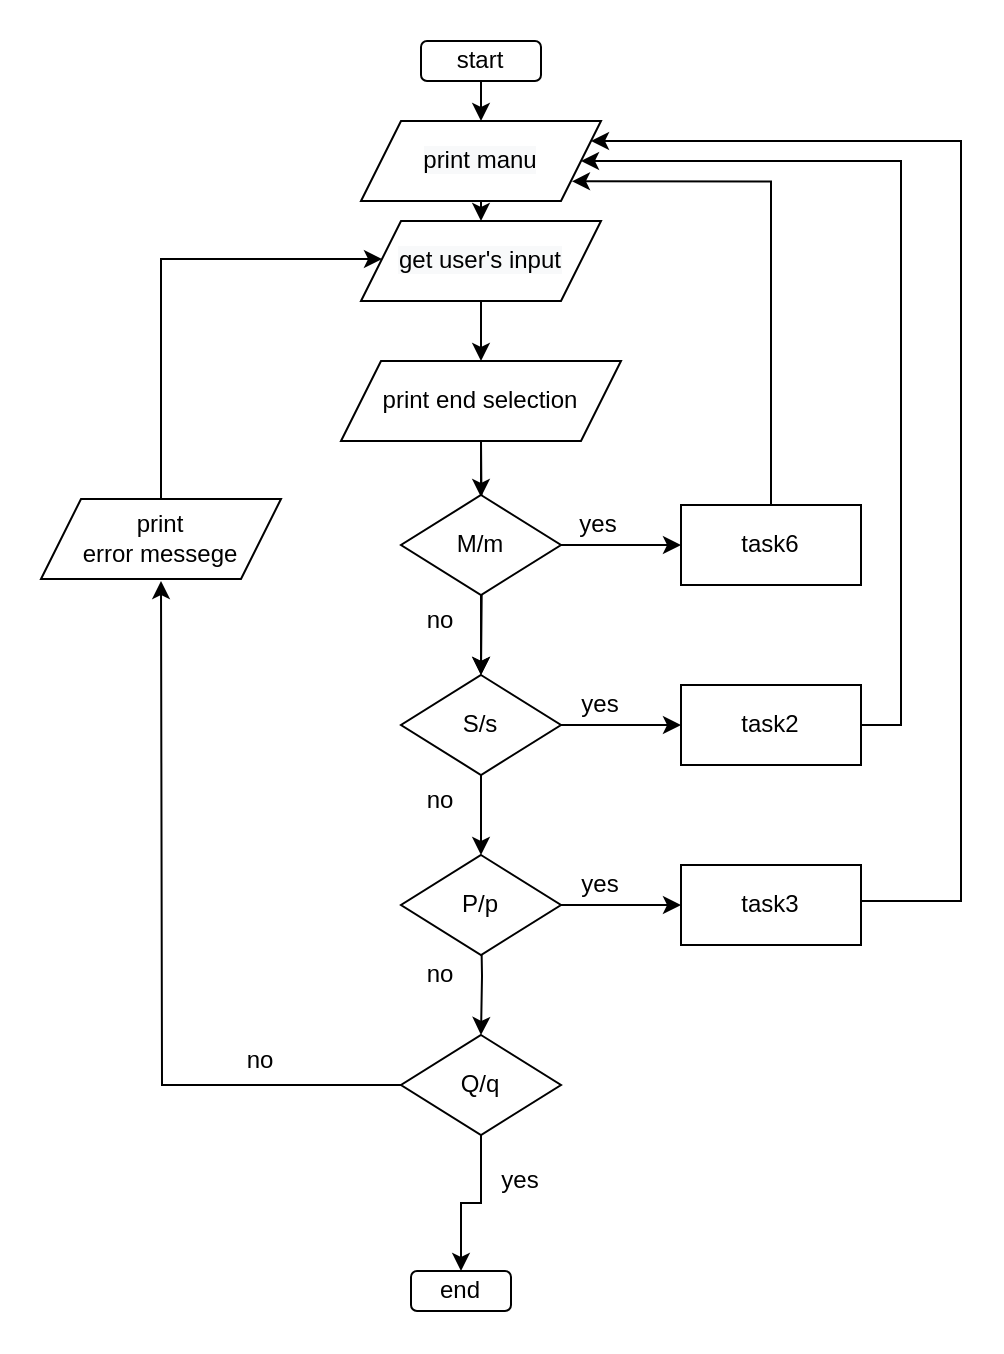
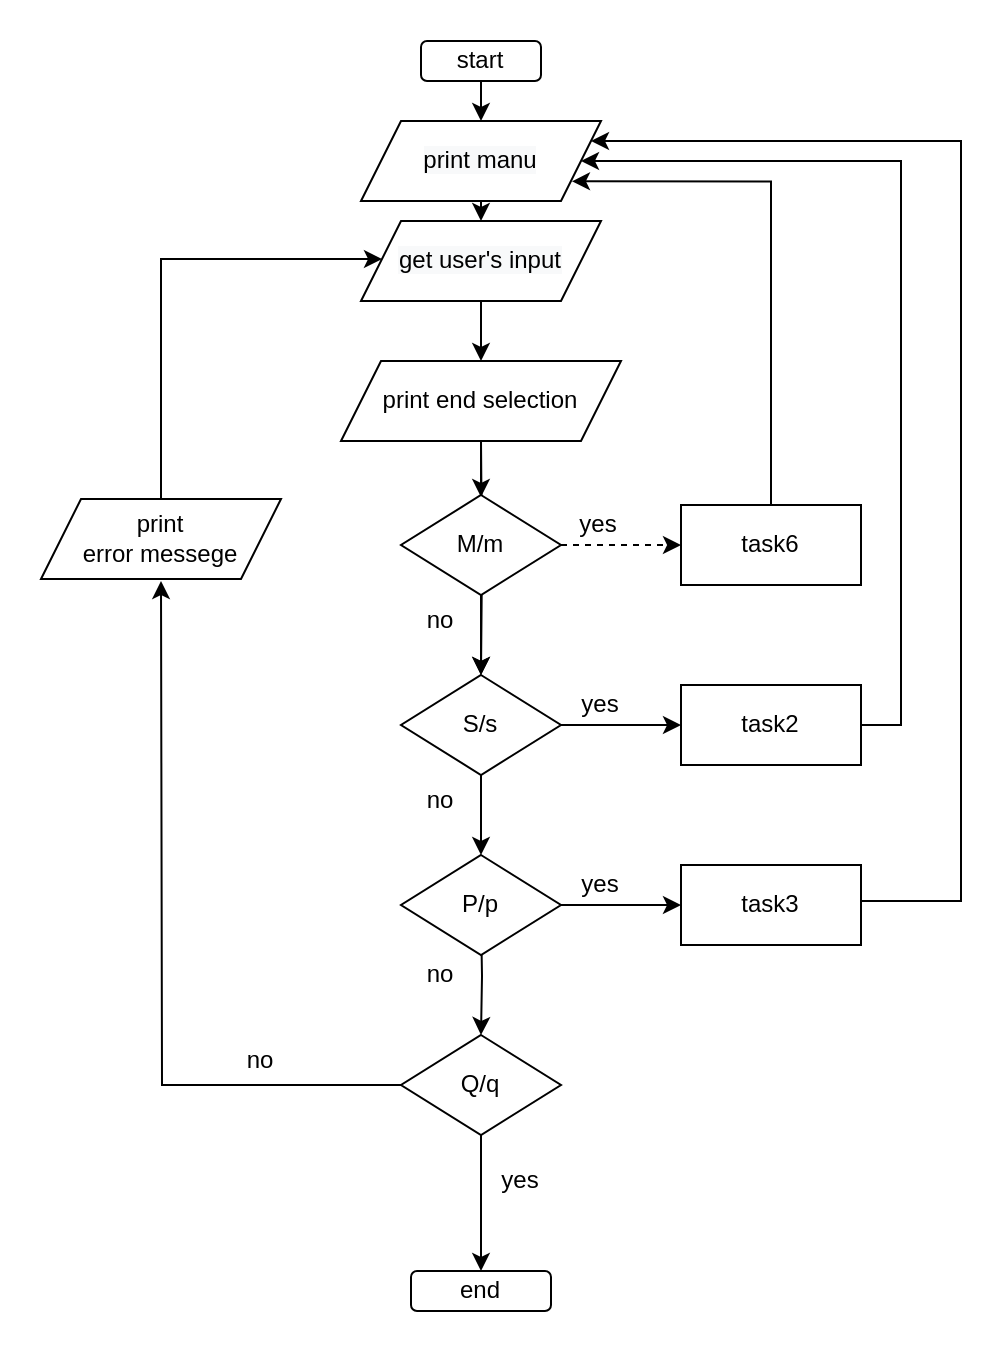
- <mxCell id="16" style="edgeStyle=orthogonalEdgeStyle;rounded=0;orthogonalLoop=1;jettySize=auto;html=1;" edge="1" parent="1" source="17" target="8"><mxGeometry relative="1" as="geometry" /></mxCell>
+ <mxCell id="16" style="edgeStyle=orthogonalEdgeStyle;rounded=0;orthogonalLoop=1;jettySize=auto;html=1;dashed=1;" edge="1" parent="1" source="17" target="8"><mxGeometry relative="1" as="geometry" /></mxCell>
- <mxCell id="6" value="end" style="rounded=1;whiteSpace=wrap;html=1;" vertex="1" parent="1"><mxGeometry x="205" y="635" width="50" height="20" as="geometry" /></mxCell>
+ <mxCell id="6" value="end" style="rounded=1;whiteSpace=wrap;html=1;" vertex="1" parent="1"><mxGeometry x="205" y="635" width="70" height="20" as="geometry" /></mxCell>
